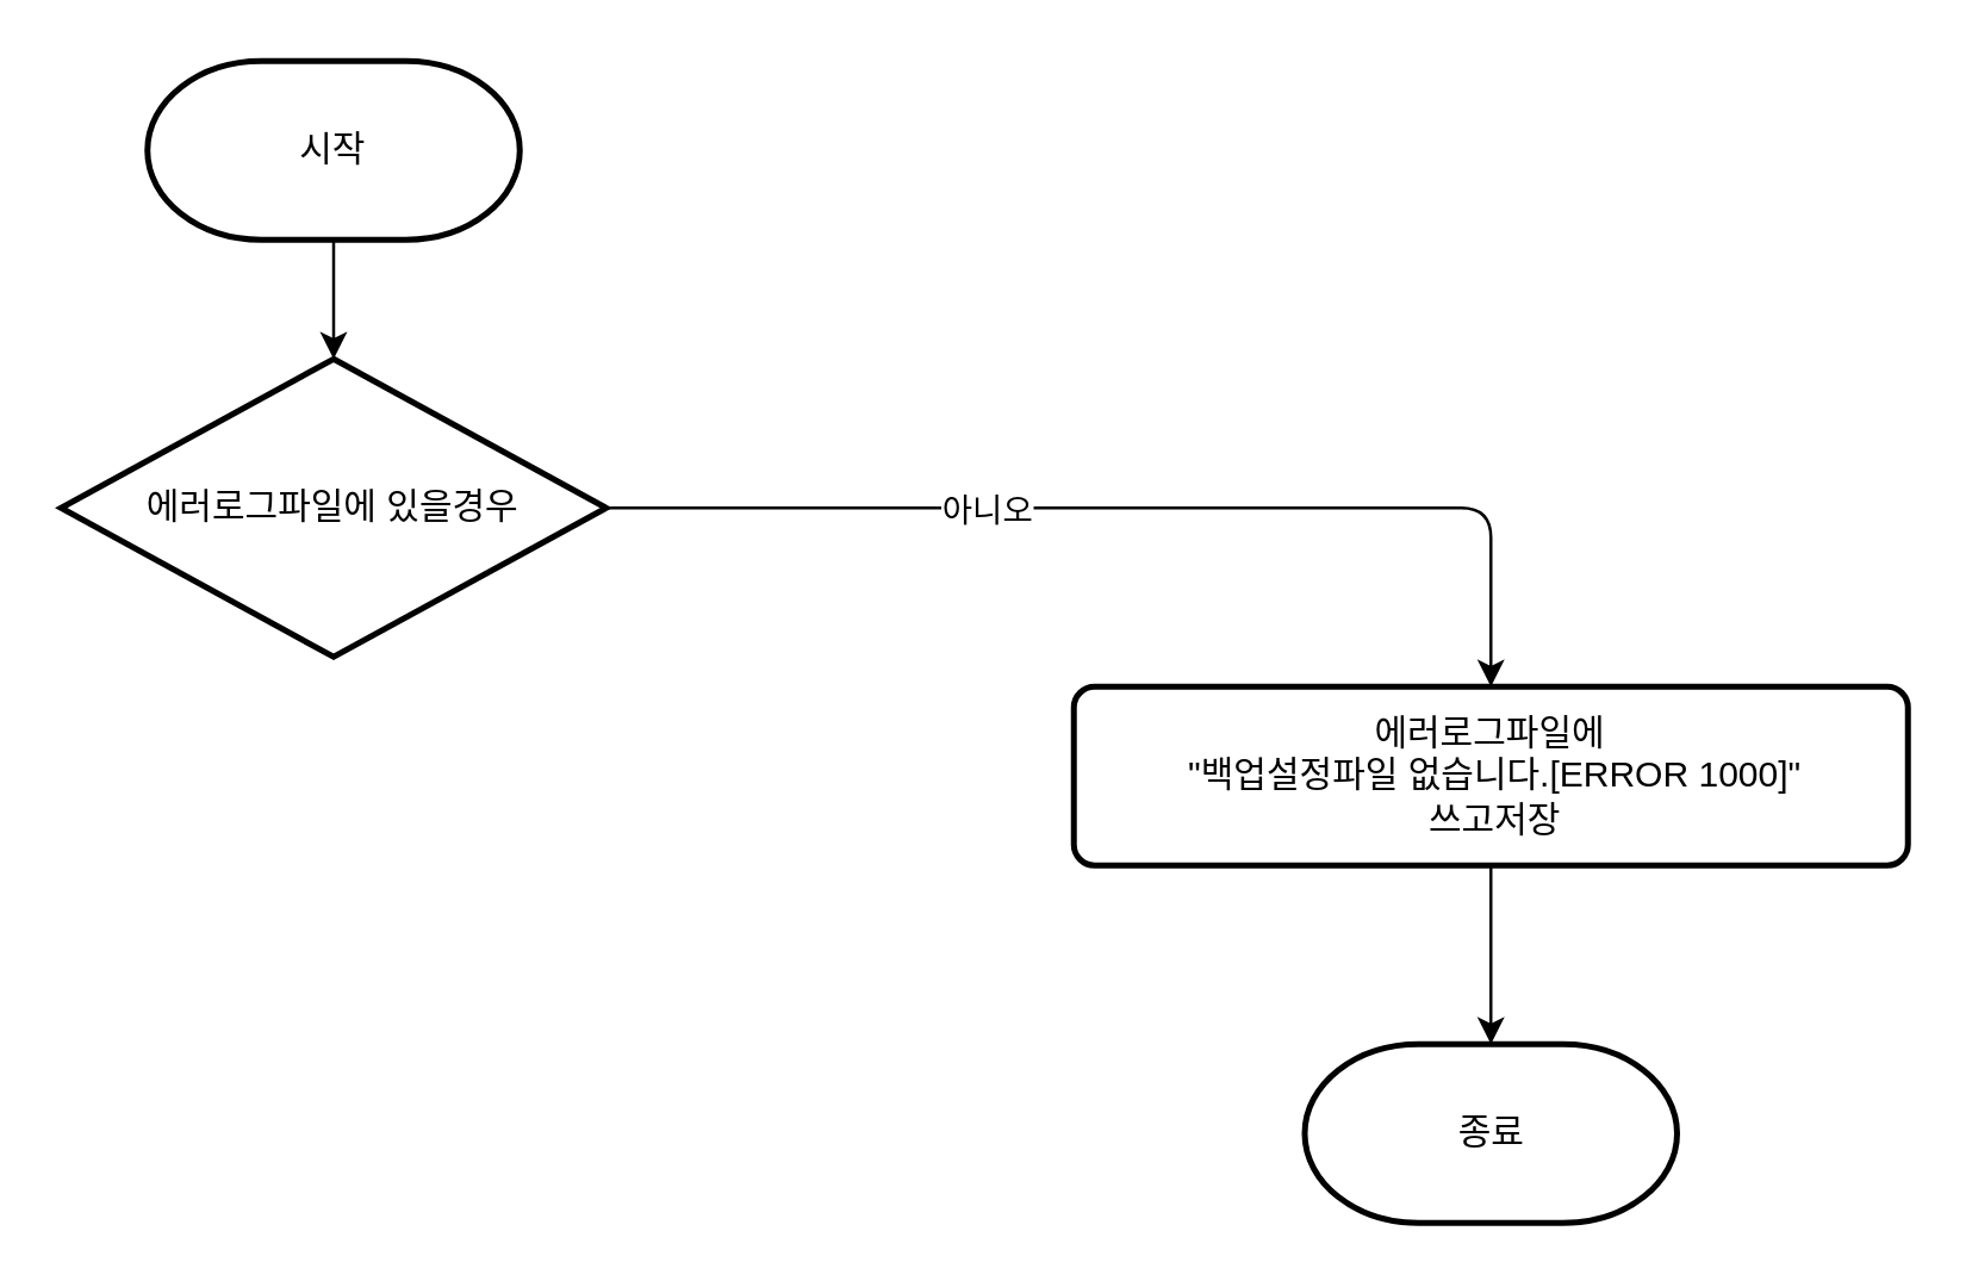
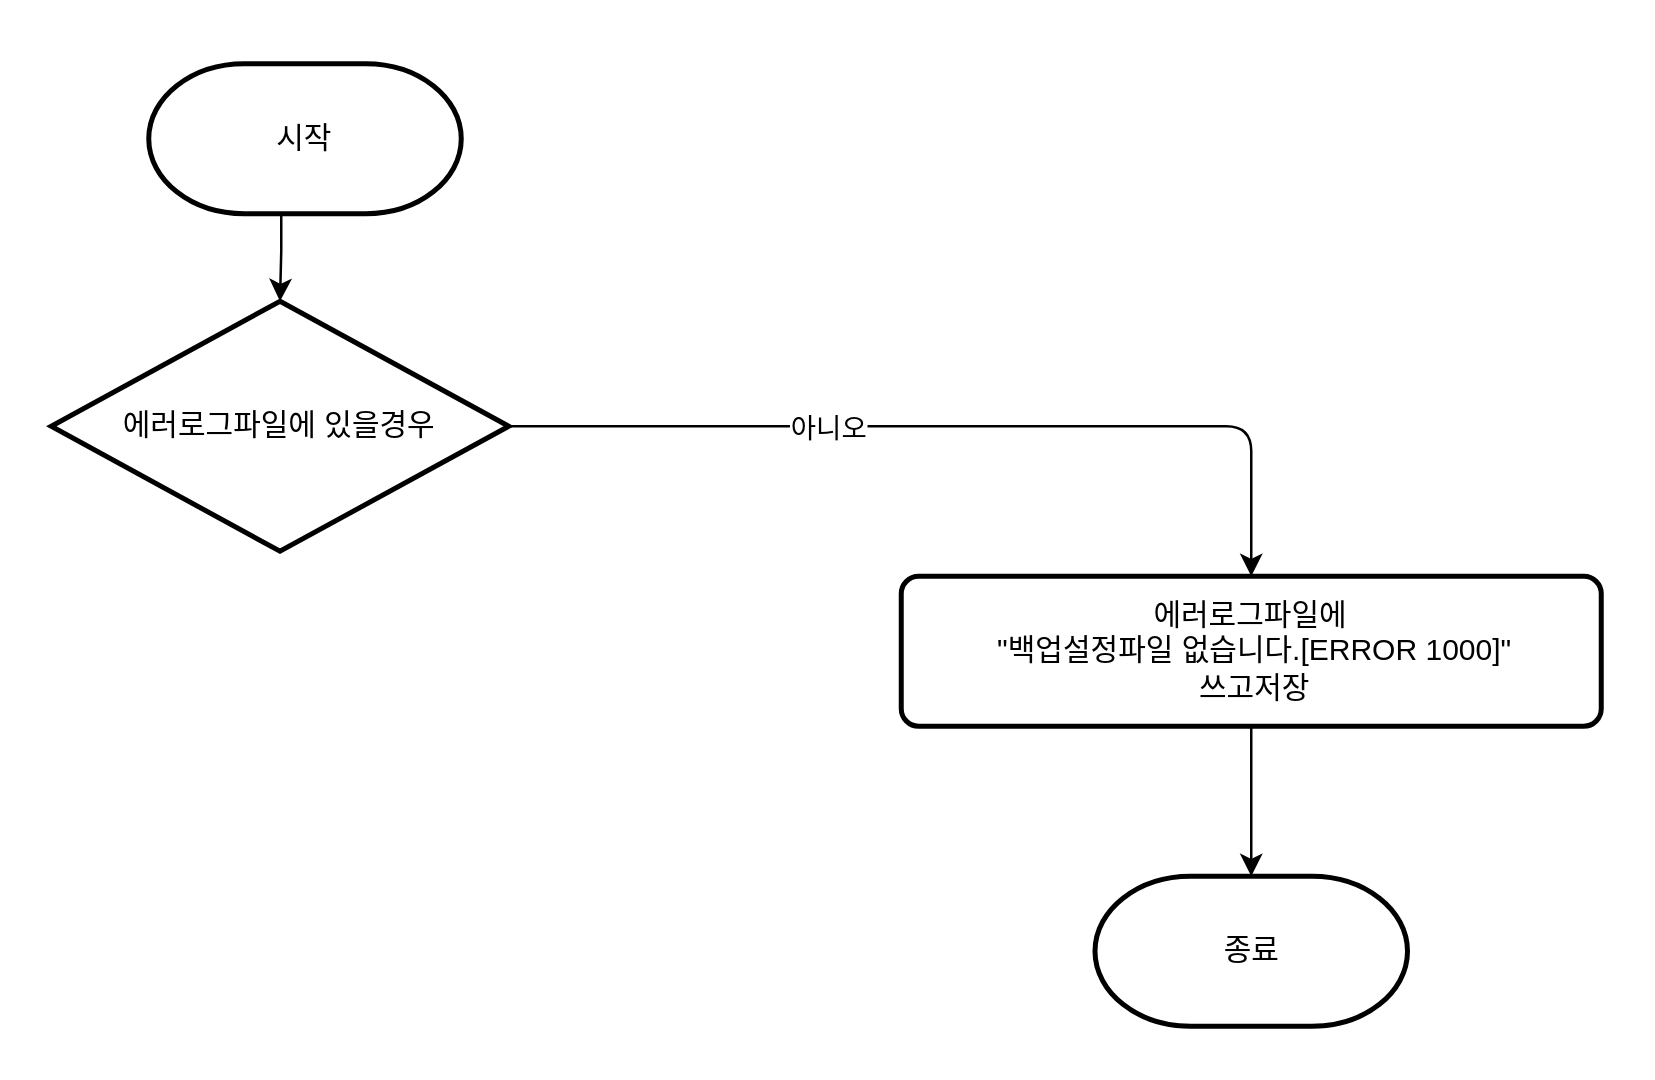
- <mxCell id="3" value="시작" style="strokeWidth=2;html=1;shape=mxgraph.flowchart.terminator;whiteSpace=wrap;" vertex="1" parent="1"><mxGeometry x="49" y="20" width="125" height="60" as="geometry" /></mxCell>
+ <mxCell id="3" value="시작" style="strokeWidth=2;html=1;shape=mxgraph.flowchart.terminator;whiteSpace=wrap;" vertex="1" parent="1"><mxGeometry x="59" y="25" width="125" height="60" as="geometry" /></mxCell>
